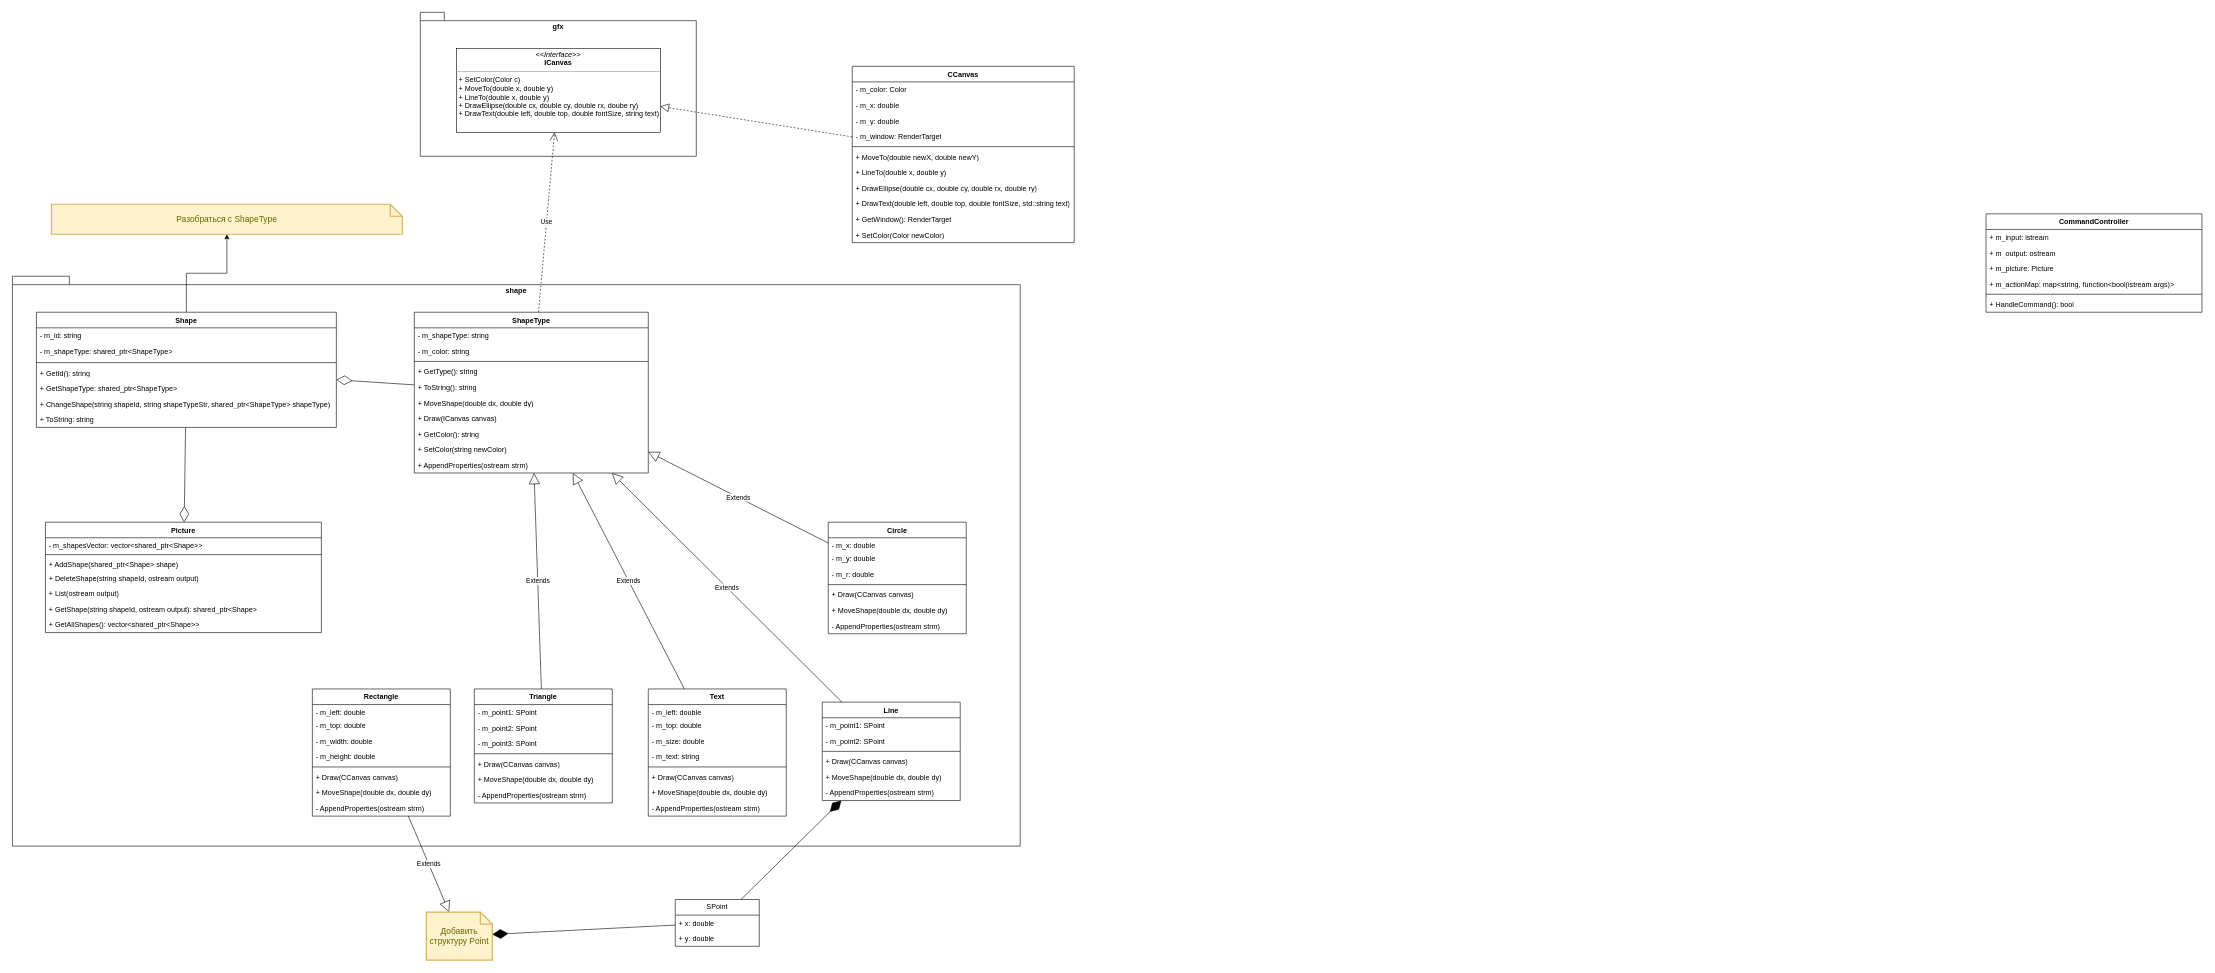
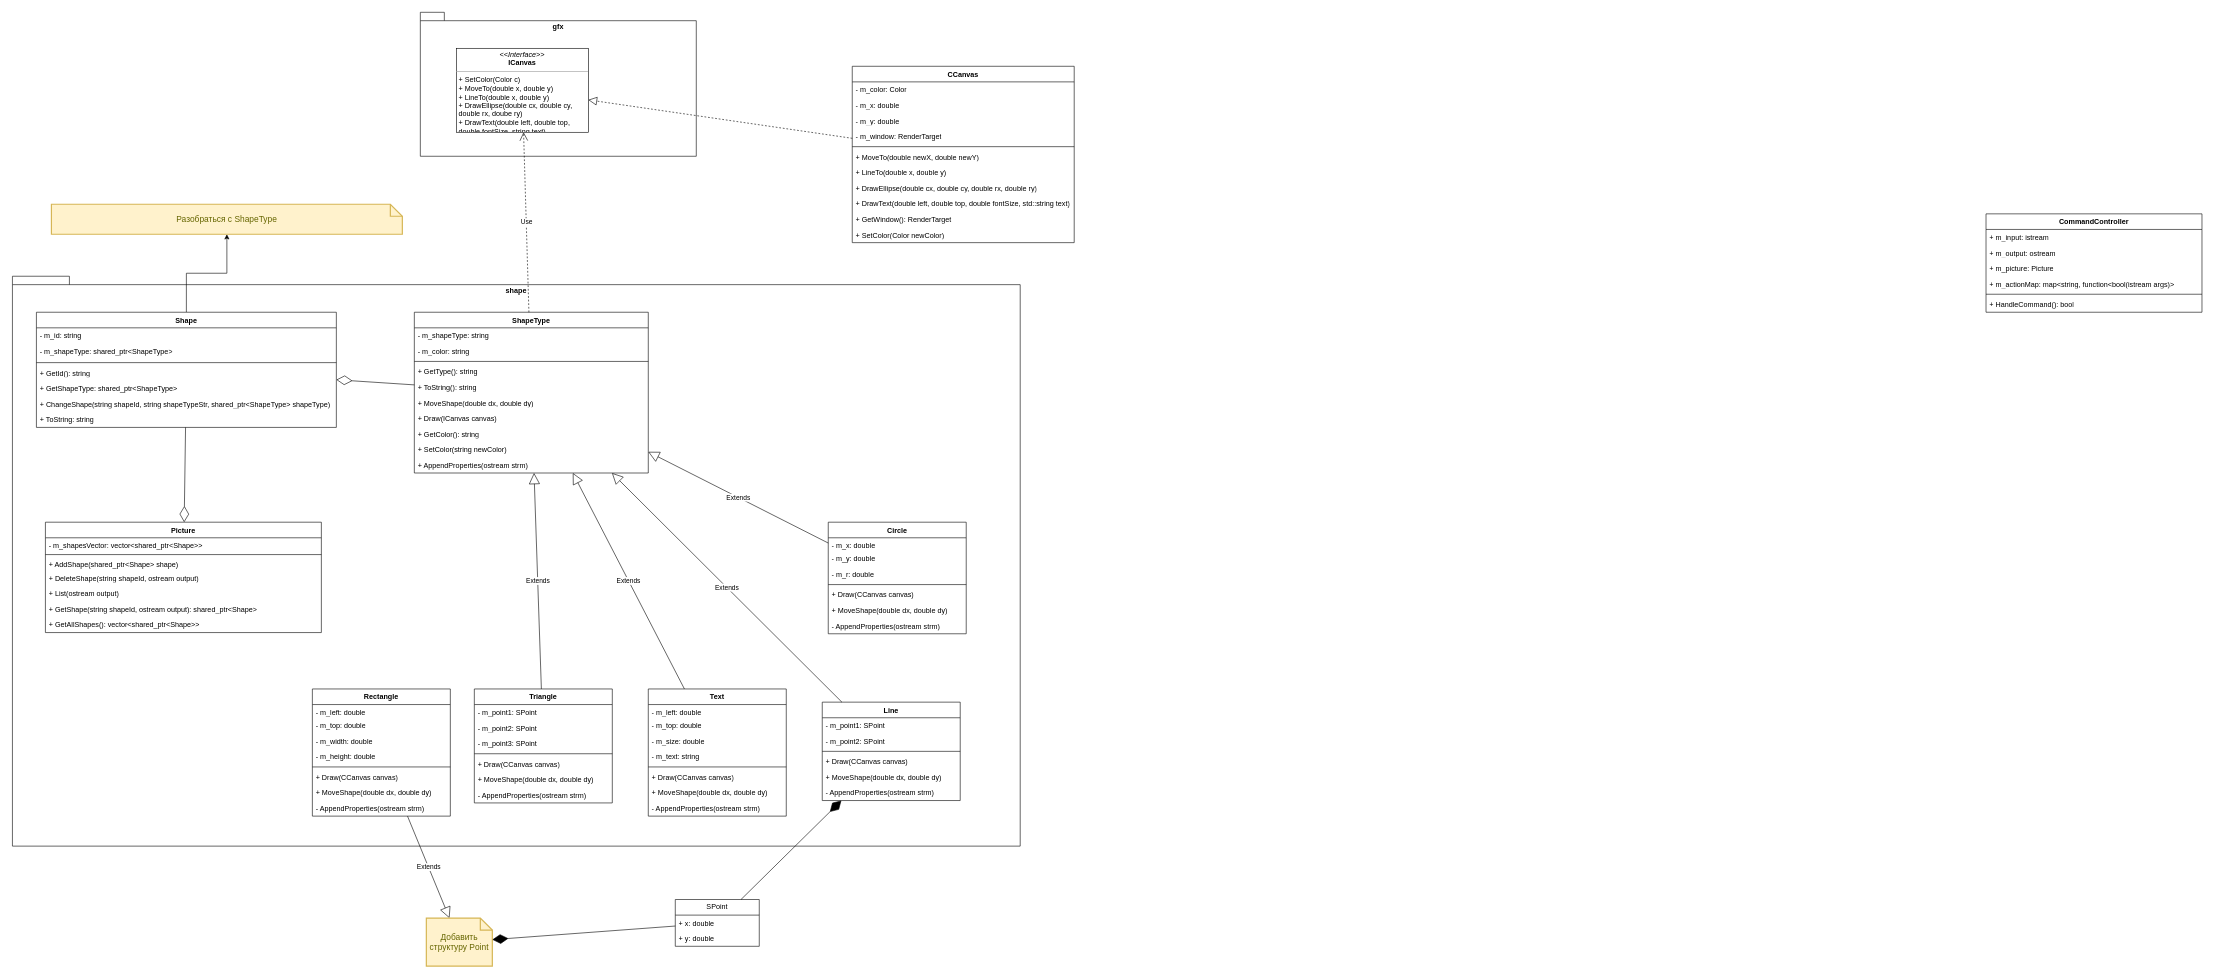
- <mxCell id="34" value="&lt;p style=&quot;margin:0px;margin-top:4px;text-align:center;&quot;&gt;&lt;i&gt;&amp;lt;&amp;lt;Interface&amp;gt;&amp;gt;&lt;/i&gt;&lt;br&gt;&lt;b&gt;ICanvas&lt;/b&gt;&lt;/p&gt;&lt;hr size=&quot;1&quot;&gt;&lt;p style=&quot;margin:0px;margin-left:4px;&quot;&gt;+ SetColor(Color c)&lt;br&gt;+ MoveTo(double x, double y)&lt;/p&gt;&lt;p style=&quot;margin:0px;margin-left:4px;&quot;&gt;+ LineTo(double x, double y)&lt;br&gt;&lt;/p&gt;&lt;p style=&quot;margin:0px;margin-left:4px;&quot;&gt;+ DrawEllipse(double cx, double cy, double rx, doube ry)&lt;/p&gt;&lt;p style=&quot;margin:0px;margin-left:4px;&quot;&gt;+ DrawText(double left, double top, double fontSize, string text)&lt;/p&gt;" style="verticalAlign=top;align=left;overflow=fill;fontSize=12;fontFamily=Helvetica;html=1;whiteSpace=wrap;" parent="1" vertex="1"><mxGeometry x="760" y="80" width="340" height="140" as="geometry" /></mxCell>
+ <mxCell id="34" value="&lt;p style=&quot;margin:0px;margin-top:4px;text-align:center;&quot;&gt;&lt;i&gt;&amp;lt;&amp;lt;Interface&amp;gt;&amp;gt;&lt;/i&gt;&lt;br&gt;&lt;b&gt;ICanvas&lt;/b&gt;&lt;/p&gt;&lt;hr size=&quot;1&quot;&gt;&lt;p style=&quot;margin:0px;margin-left:4px;&quot;&gt;+ SetColor(Color c)&lt;br&gt;+ MoveTo(double x, double y)&lt;/p&gt;&lt;p style=&quot;margin:0px;margin-left:4px;&quot;&gt;+ LineTo(double x, double y)&lt;br&gt;&lt;/p&gt;&lt;p style=&quot;margin:0px;margin-left:4px;&quot;&gt;+ DrawEllipse(double cx, double cy, double rx, doube ry)&lt;/p&gt;&lt;p style=&quot;margin:0px;margin-left:4px;&quot;&gt;+ DrawText(double left, double top, double fontSize, string text)&lt;/p&gt;" style="verticalAlign=top;align=left;overflow=fill;fontSize=12;fontFamily=Helvetica;html=1;whiteSpace=wrap;" parent="1" vertex="1"><mxGeometry x="760" y="80" width="220" height="140" as="geometry" /></mxCell>
- <mxCell id="106" value="Добавить структуру Point" style="shape=note;strokeWidth=2;fontSize=14;size=20;whiteSpace=wrap;html=1;fillColor=#fff2cc;strokeColor=#d6b656;fontColor=#666600;" parent="1" vertex="1"><mxGeometry x="710" y="1520" width="110.0" height="80" as="geometry" /></mxCell>
+ <mxCell id="106" value="Добавить структуру Point" style="shape=note;strokeWidth=2;fontSize=14;size=20;whiteSpace=wrap;html=1;fillColor=#fff2cc;strokeColor=#d6b656;fontColor=#666600;" parent="1" vertex="1"><mxGeometry x="710" y="1530" width="110.0" height="80" as="geometry" /></mxCell>
